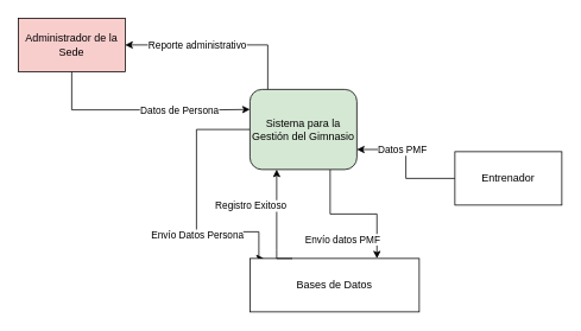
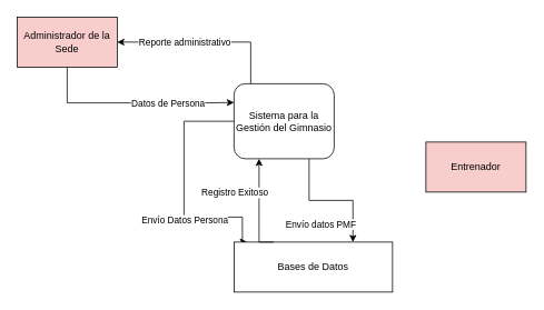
- <mxCell id="8" value="Sistema para la Gestión del Gimnasio" style="rounded=1;whiteSpace=wrap;html=1;fillColor=#d5e8d4;" vertex="1" parent="1"><mxGeometry x="280" y="100" width="120" height="90" as="geometry" /></mxCell>
+ <mxCell id="8" value="Sistema para la Gestión del Gimnasio" style="rounded=1;whiteSpace=wrap;html=1;" vertex="1" parent="1"><mxGeometry x="280" y="100" width="120" height="90" as="geometry" /></mxCell>
- <mxCell id="12" style="edgeStyle=orthogonalEdgeStyle;rounded=0;orthogonalLoop=1;jettySize=auto;html=1;entryX=1;entryY=0.75;entryDx=0;entryDy=0;" edge="1" parent="1" source="14" target="8"><mxGeometry relative="1" as="geometry" /></mxCell>
- <mxCell id="13" value="Datos PMF" style="edgeLabel;html=1;align=center;verticalAlign=middle;resizable=0;points=[];" connectable="0" vertex="1" parent="12"><mxGeometry x="0.25" y="3" relative="1" as="geometry"><mxPoint x="-3" y="-3" as="offset" /></mxGeometry></mxCell>
- <mxCell id="14" value="Entrenador" style="rounded=0;whiteSpace=wrap;html=1;" vertex="1" parent="1"><mxGeometry x="510" y="170" width="120" height="60" as="geometry" /></mxCell>
+ <mxCell id="14" value="Entrenador" style="rounded=0;whiteSpace=wrap;html=1;fillColor=#f8cecc;" vertex="1" parent="1"><mxGeometry x="510" y="170" width="120" height="60" as="geometry" /></mxCell>
